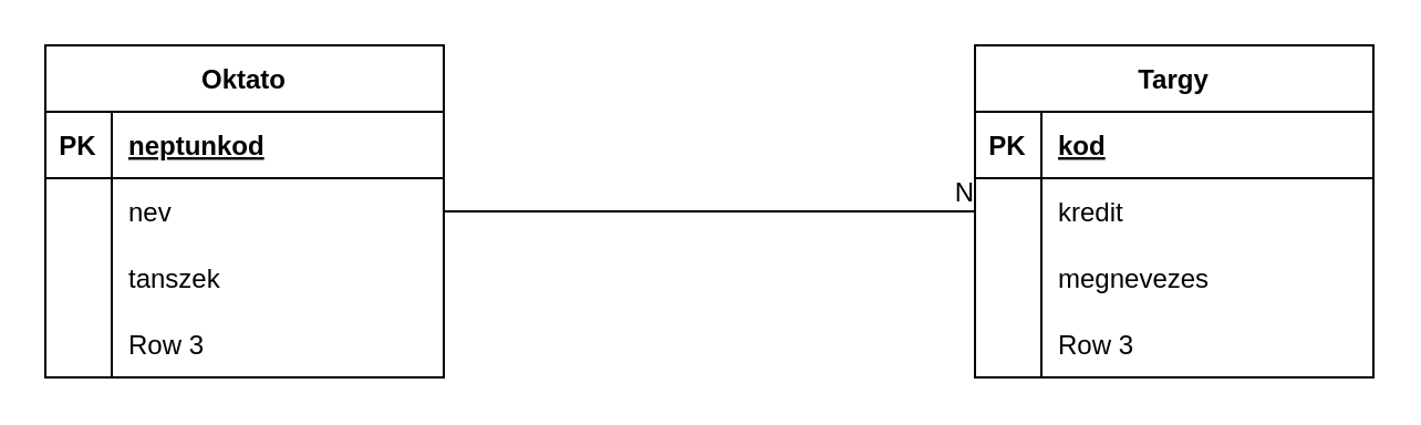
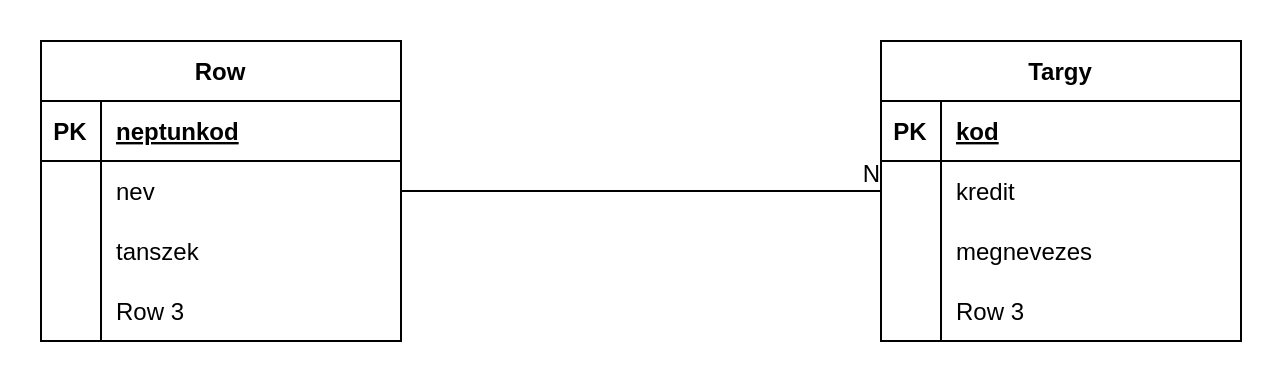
- <mxCell id="2" value="Oktato" style="shape=table;startSize=30;container=1;collapsible=1;childLayout=tableLayout;fixedRows=1;rowLines=0;fontStyle=1;align=center;resizeLast=1;" vertex="1" parent="1"><mxGeometry x="20" width="180" height="150" as="geometry" y="20" /></mxCell>
+ <mxCell id="2" value="Row" style="shape=table;startSize=30;container=1;collapsible=1;childLayout=tableLayout;fixedRows=1;rowLines=0;fontStyle=1;align=center;resizeLast=1;" vertex="1" parent="1"><mxGeometry x="20" width="180" height="150" as="geometry" y="20" /></mxCell>
